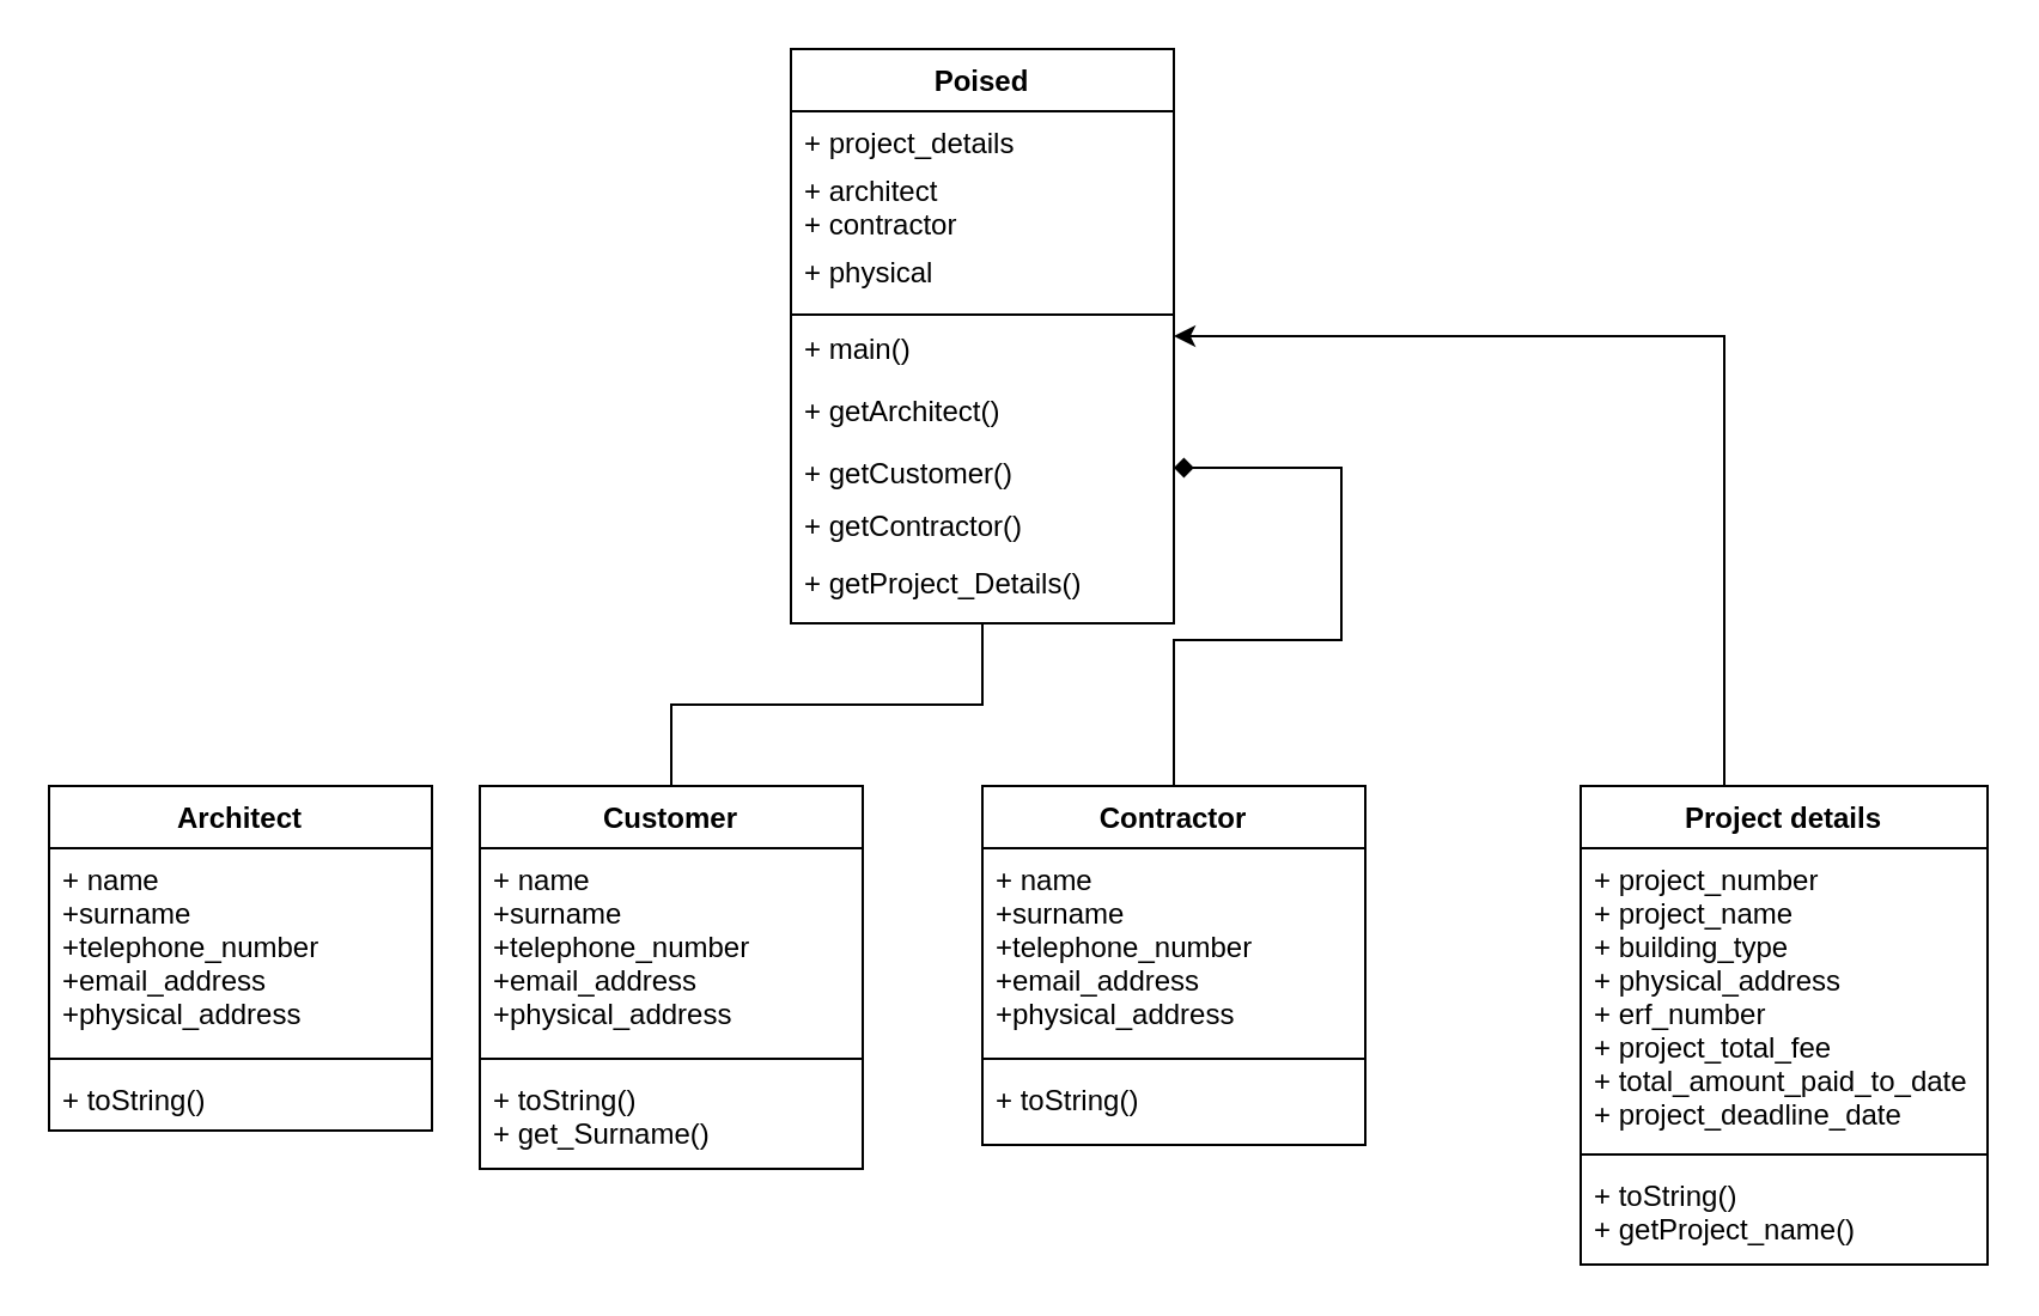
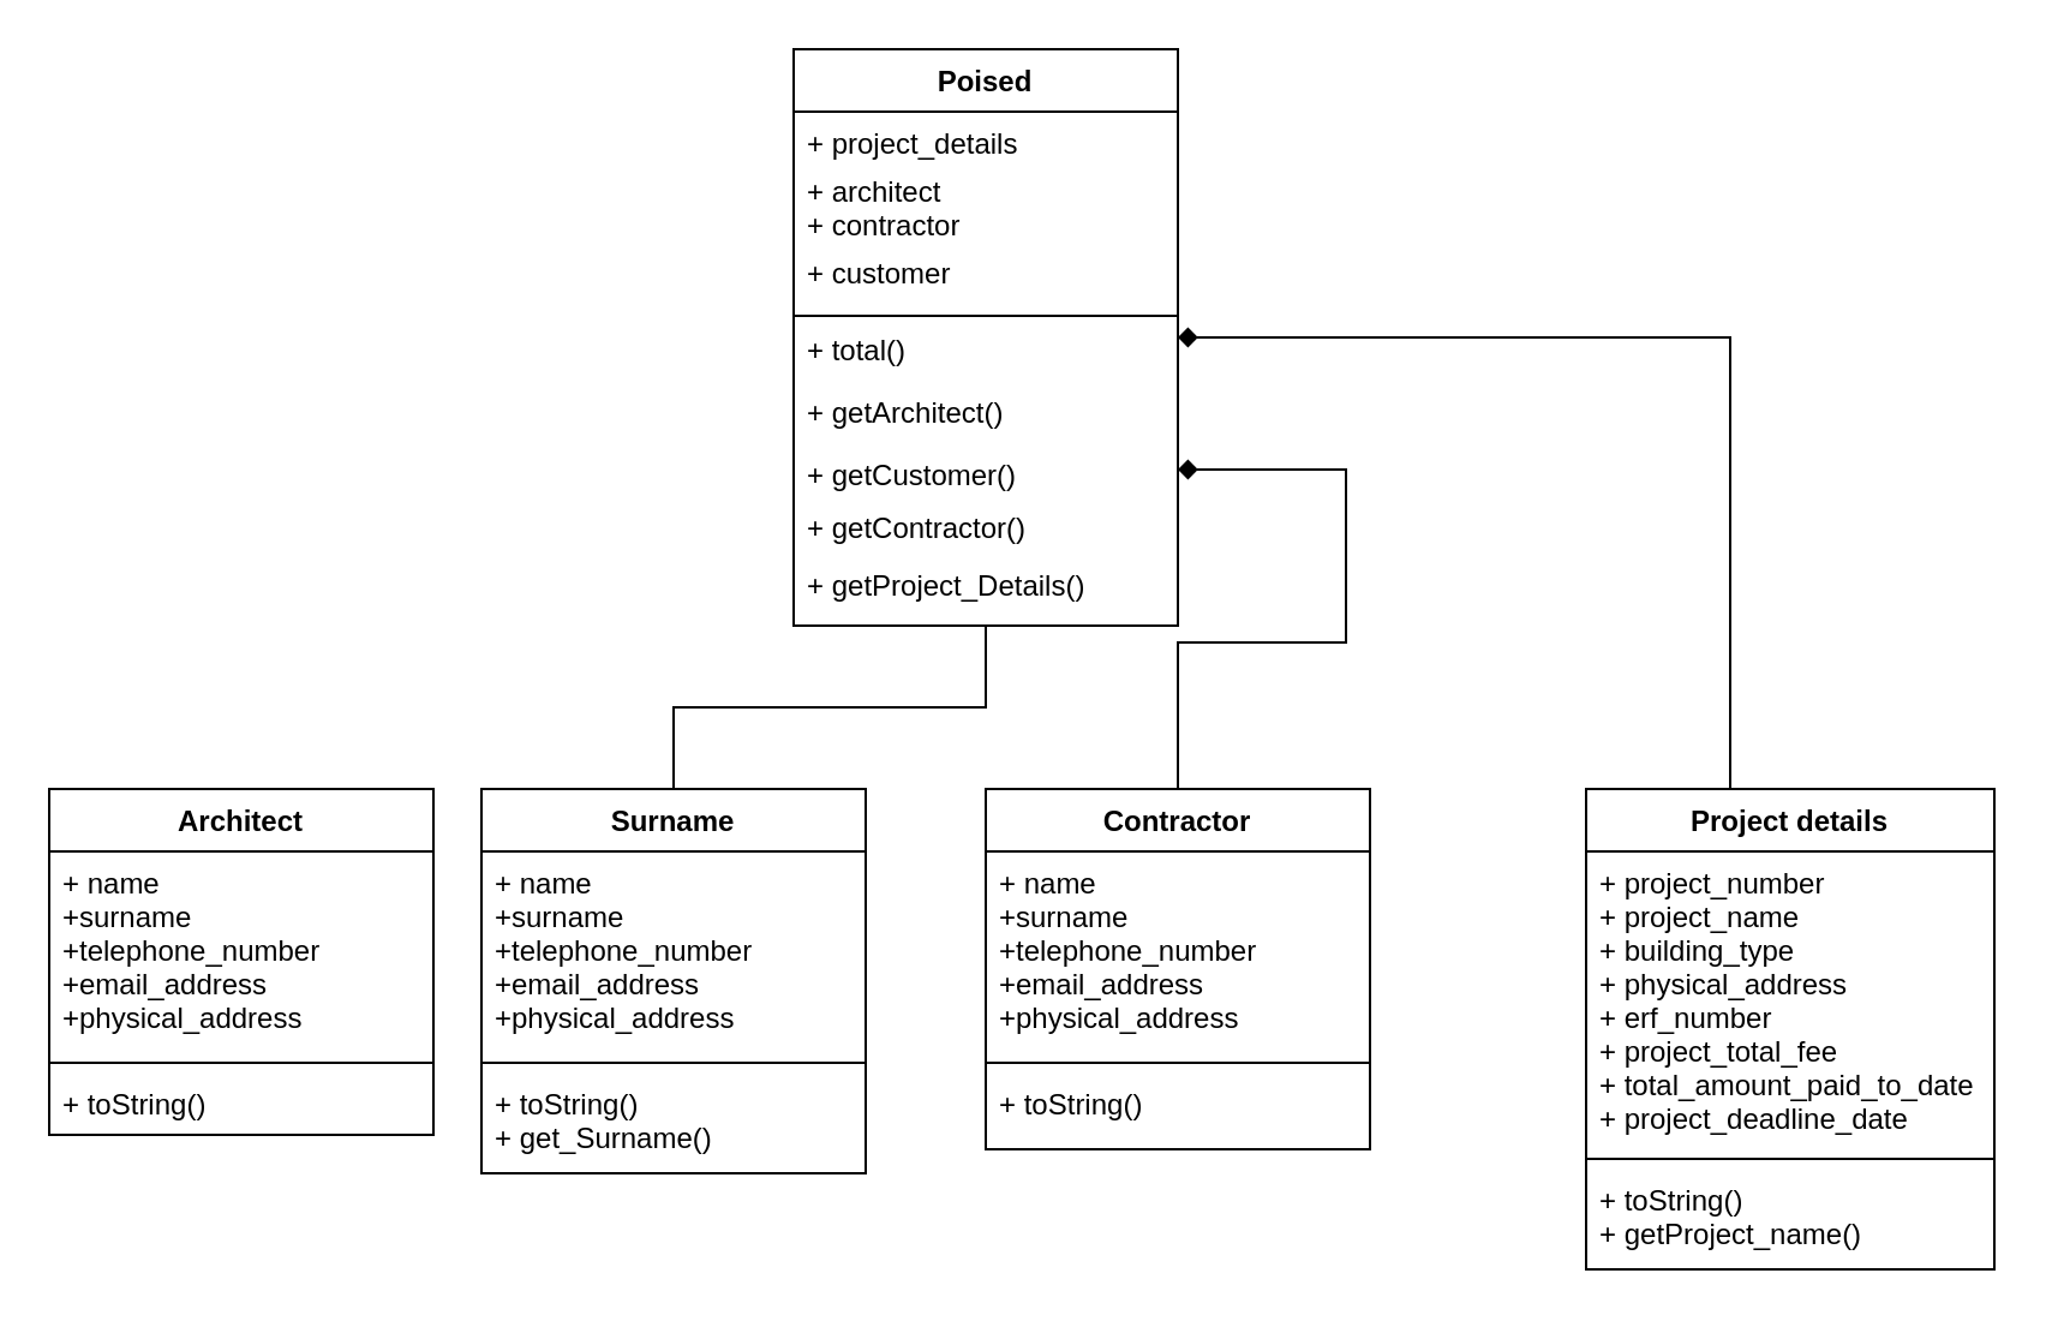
- <mxCell id="11" value="+ physical" style="text;strokeColor=none;fillColor=none;align=left;verticalAlign=top;spacingLeft=4;spacingRight=4;overflow=hidden;rotatable=0;points=[[0,0.5],[1,0.5]];portConstraint=eastwest;" vertex="1" parent="7"><mxGeometry y="80" width="160" height="30" as="geometry" /></mxCell>
+ <mxCell id="11" value="+ customer" style="text;strokeColor=none;fillColor=none;align=left;verticalAlign=top;spacingLeft=4;spacingRight=4;overflow=hidden;rotatable=0;points=[[0,0.5],[1,0.5]];portConstraint=eastwest;" vertex="1" parent="7"><mxGeometry y="80" width="160" height="30" as="geometry" /></mxCell>
- <mxCell id="27" style="edgeStyle=orthogonalEdgeStyle;rounded=0;orthogonalLoop=1;jettySize=auto;html=1;entryX=1;entryY=0.5;entryDx=0;entryDy=0;" edge="1" parent="1" source="28" target="7"><mxGeometry relative="1" as="geometry"><Array as="points"><mxPoint x="720" y="140" /></Array></mxGeometry></mxCell>
+ <mxCell id="27" style="edgeStyle=orthogonalEdgeStyle;rounded=0;orthogonalLoop=1;jettySize=auto;html=1;entryX=1;entryY=0.5;entryDx=0;entryDy=0;endArrow=diamond;" edge="1" parent="1" source="28" target="7"><mxGeometry relative="1" as="geometry"><Array as="points"><mxPoint x="720" y="140" /></Array></mxGeometry></mxCell>
- <mxCell id="13" value="+ main()" style="text;strokeColor=none;fillColor=none;align=left;verticalAlign=top;spacingLeft=4;spacingRight=4;overflow=hidden;rotatable=0;points=[[0,0.5],[1,0.5]];portConstraint=eastwest;" vertex="1" parent="7"><mxGeometry y="112" width="160" height="26" as="geometry" /></mxCell>
+ <mxCell id="13" value="+ total()" style="text;strokeColor=none;fillColor=none;align=left;verticalAlign=top;spacingLeft=4;spacingRight=4;overflow=hidden;rotatable=0;points=[[0,0.5],[1,0.5]];portConstraint=eastwest;" vertex="1" parent="7"><mxGeometry y="112" width="160" height="26" as="geometry" /></mxCell>
- <mxCell id="3" value="Customer" style="swimlane;fontStyle=1;align=center;verticalAlign=top;childLayout=stackLayout;horizontal=1;startSize=26;horizontalStack=0;resizeParent=1;resizeParentMax=0;resizeLast=0;collapsible=1;marginBottom=0;" vertex="1" parent="1"><mxGeometry x="200" y="328" width="160" height="160" as="geometry" /></mxCell>
+ <mxCell id="3" value="Surname" style="swimlane;fontStyle=1;align=center;verticalAlign=top;childLayout=stackLayout;horizontal=1;startSize=26;horizontalStack=0;resizeParent=1;resizeParentMax=0;resizeLast=0;collapsible=1;marginBottom=0;" vertex="1" parent="1"><mxGeometry x="200" y="328" width="160" height="160" as="geometry" /></mxCell>
